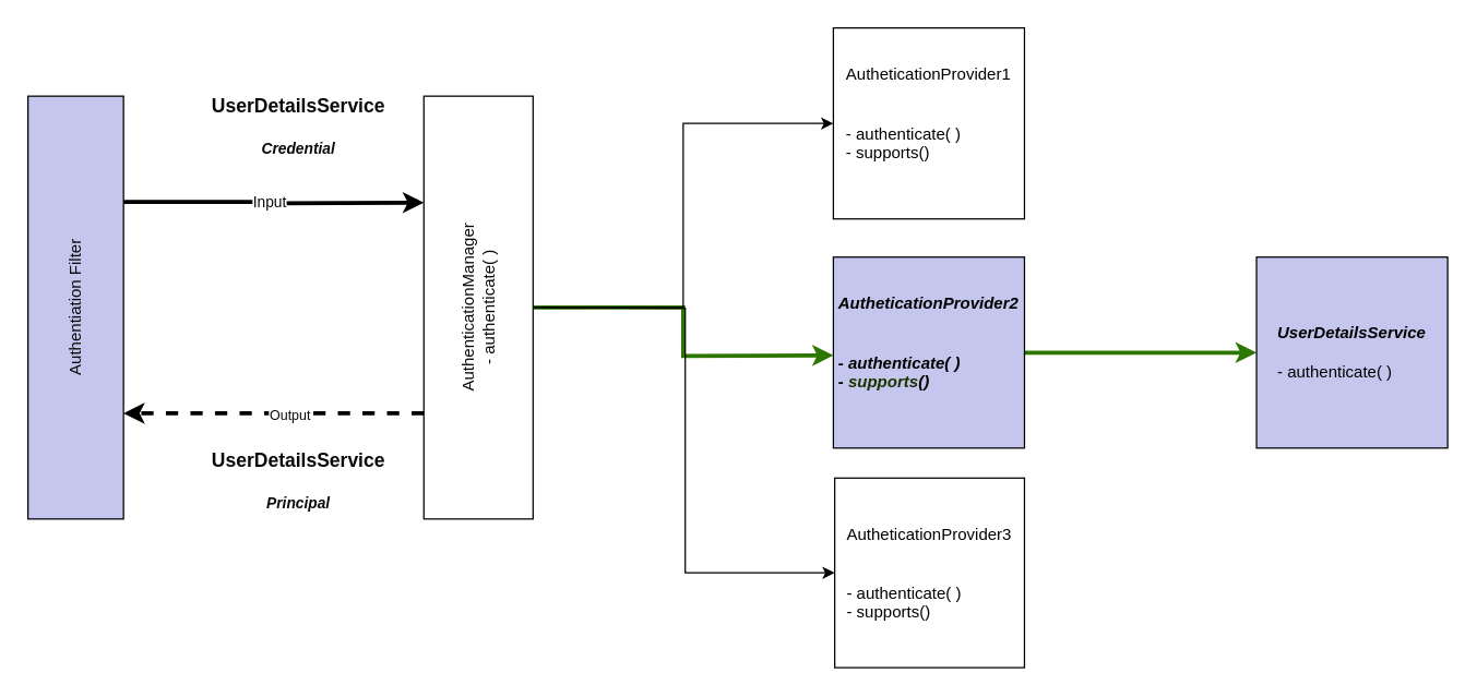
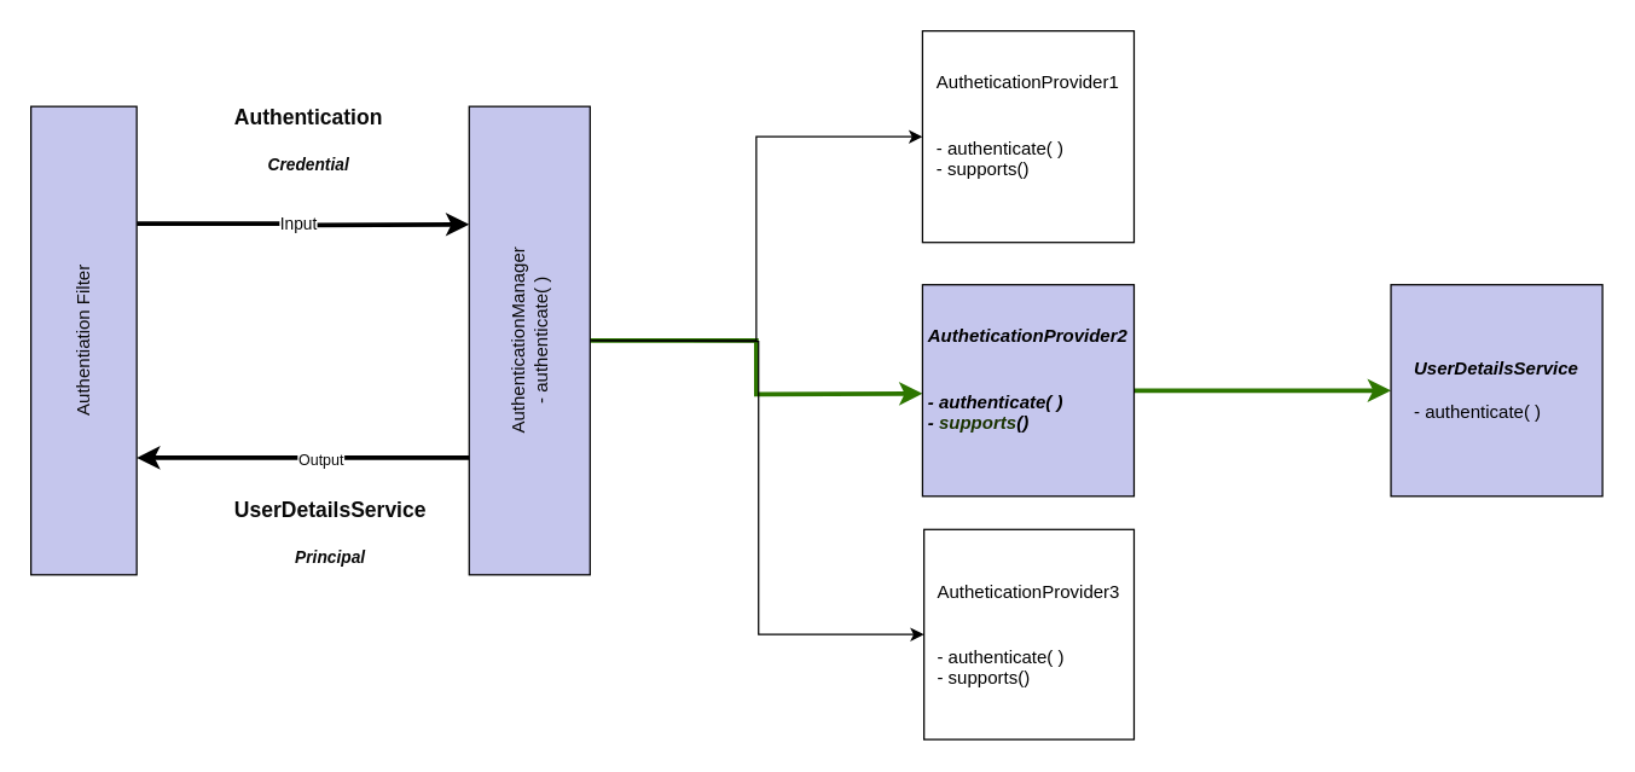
- <mxCell id="18" value="&lt;h1 style=&quot;font-size: 14px&quot;&gt;&lt;font style=&quot;font-size: 14px&quot;&gt;UserDetailsService&lt;/font&gt;&lt;/h1&gt;&lt;p style=&quot;text-align: center ; font-size: 14px&quot;&gt;&lt;font style=&quot;font-size: 11px&quot;&gt;&lt;b&gt;&lt;i&gt;Credential&lt;/i&gt;&lt;/b&gt;&lt;/font&gt;&lt;/p&gt;" style="text;html=1;strokeColor=none;fillColor=none;spacing=5;spacingTop=-20;whiteSpace=wrap;overflow=hidden;rounded=0;labelBackgroundColor=#FFFFFF;fontSize=11;fontColor=#0A0A0A;verticalAlign=middle;" parent="1" vertex="1"><mxGeometry x="150" y="70" width="210" height="70" as="geometry" /></mxCell>
+ <mxCell id="18" value="&lt;h1 style=&quot;font-size: 14px&quot;&gt;&lt;font style=&quot;font-size: 14px&quot;&gt;Authentication&lt;/font&gt;&lt;/h1&gt;&lt;p style=&quot;text-align: center ; font-size: 14px&quot;&gt;&lt;font style=&quot;font-size: 11px&quot;&gt;&lt;b&gt;&lt;i&gt;Credential&lt;/i&gt;&lt;/b&gt;&lt;/font&gt;&lt;/p&gt;" style="text;html=1;strokeColor=none;fillColor=none;spacing=5;spacingTop=-20;whiteSpace=wrap;overflow=hidden;rounded=0;labelBackgroundColor=#FFFFFF;fontSize=11;fontColor=#0A0A0A;verticalAlign=middle;" parent="1" vertex="1"><mxGeometry x="150" y="70" width="210" height="70" as="geometry" /></mxCell>
- <mxCell id="13" value="AuthenticationManager&lt;br&gt;- authenticate( )" style="rounded=0;whiteSpace=wrap;html=1;fontColor=#0A0A0A;fillColor=#FFFFFF;verticalAlign=middle;horizontal=0;" parent="1" vertex="1"><mxGeometry x="310" y="70" width="80" height="310" as="geometry" /></mxCell>
+ <mxCell id="13" value="AuthenticationManager&lt;br&gt;- authenticate( )" style="rounded=0;whiteSpace=wrap;html=1;fontColor=#0A0A0A;fillColor=#c5c6ed;verticalAlign=middle;horizontal=0;" parent="1" vertex="1"><mxGeometry x="310" y="70" width="80" height="310" as="geometry" /></mxCell>
- <mxCell id="14" value="" style="endArrow=classic;html=1;fontSize=11;fontColor=#0A0A0A;targetPerimeterSpacing=0;strokeWidth=3;exitX=0;exitY=0.75;exitDx=0;exitDy=0;entryX=1;entryY=0.75;entryDx=0;entryDy=0;dashed=1;" parent="1" source="13" target="4" edge="1"><mxGeometry width="50" height="50" relative="1" as="geometry"><mxPoint x="180" y="460" as="sourcePoint" /><mxPoint x="230" y="410" as="targetPoint" /></mxGeometry></mxCell>
+ <mxCell id="14" value="" style="endArrow=classic;html=1;fontSize=11;fontColor=#0A0A0A;targetPerimeterSpacing=0;strokeWidth=3;exitX=0;exitY=0.75;exitDx=0;exitDy=0;entryX=1;entryY=0.75;entryDx=0;entryDy=0;" parent="1" source="13" target="4" edge="1"><mxGeometry width="50" height="50" relative="1" as="geometry"><mxPoint x="180" y="460" as="sourcePoint" /><mxPoint x="230" y="410" as="targetPoint" /></mxGeometry></mxCell>
